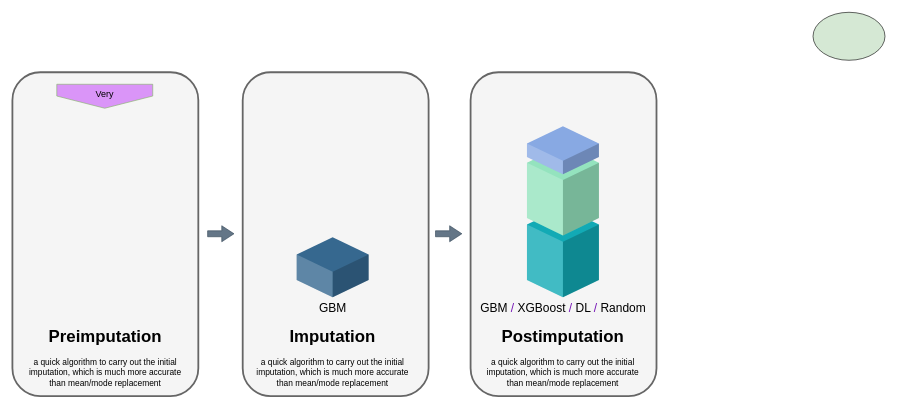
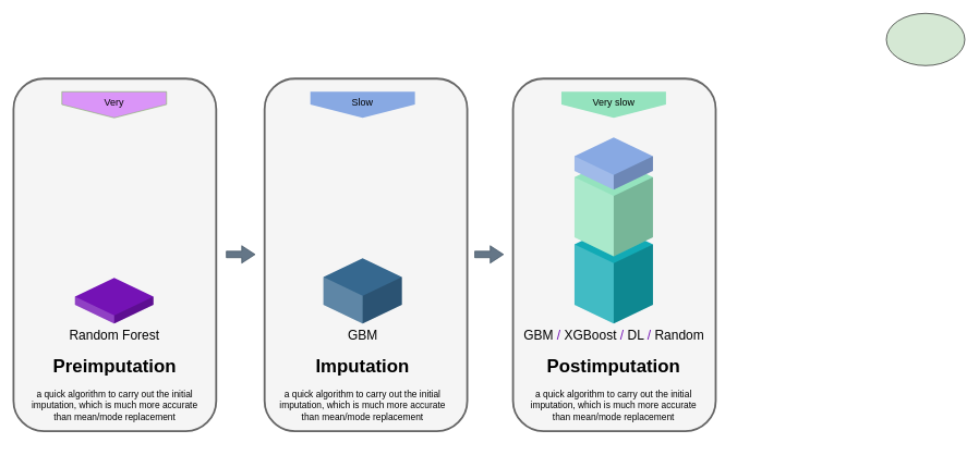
+ <mxCell id="21" value="Slow" style="shape=offPageConnector;whiteSpace=wrap;html=1;fillColor=#88A9E3;fontSize=15;fontColor=#000000;size=0.509;verticalAlign=top;strokeColor=none;gradientColor=none;gradientDirection=west;" vertex="1" parent="17"><mxGeometry x="70" y="20" width="160" height="40" as="geometry" /></mxCell>
+ <mxCell id="14" value="Very slow" style="shape=offPageConnector;whiteSpace=wrap;html=1;fillColor=#94E3BE;fontSize=15;fontColor=#000000;size=0.509;verticalAlign=top;strokeColor=none;" vertex="1" parent="8"><mxGeometry x="74" y="20" width="160" height="40" as="geometry" /></mxCell>
+ <mxCell id="3" value="Random Forest" style="verticalLabelPosition=bottom;verticalAlign=top;html=1;shape=mxgraph.infographic.shadedCube;isoAngle=15;fillColor=#7412B5;strokeColor=none;fontFamily=Helvetica;fontSize=20;align=center;strokeWidth=2;" parent="1" vertex="1"><mxGeometry x="114" y="425" width="120" height="70" as="geometry" /></mxCell>
